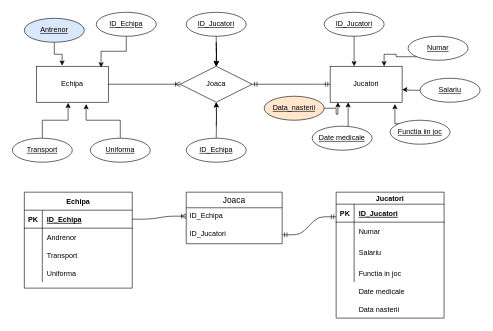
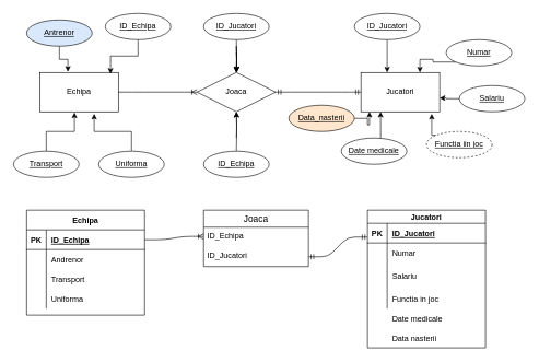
- <mxCell id="16" value="Functia iin joc" style="ellipse;whiteSpace=wrap;html=1;align=center;fontStyle=4;" parent="1" vertex="1"><mxGeometry x="650" y="200" width="100" height="40" as="geometry" /></mxCell>
+ <mxCell id="16" value="Functia iin joc" style="ellipse;whiteSpace=wrap;html=1;align=center;fontStyle=4;dashed=1;" parent="1" vertex="1"><mxGeometry x="650" y="200" width="100" height="40" as="geometry" /></mxCell>
